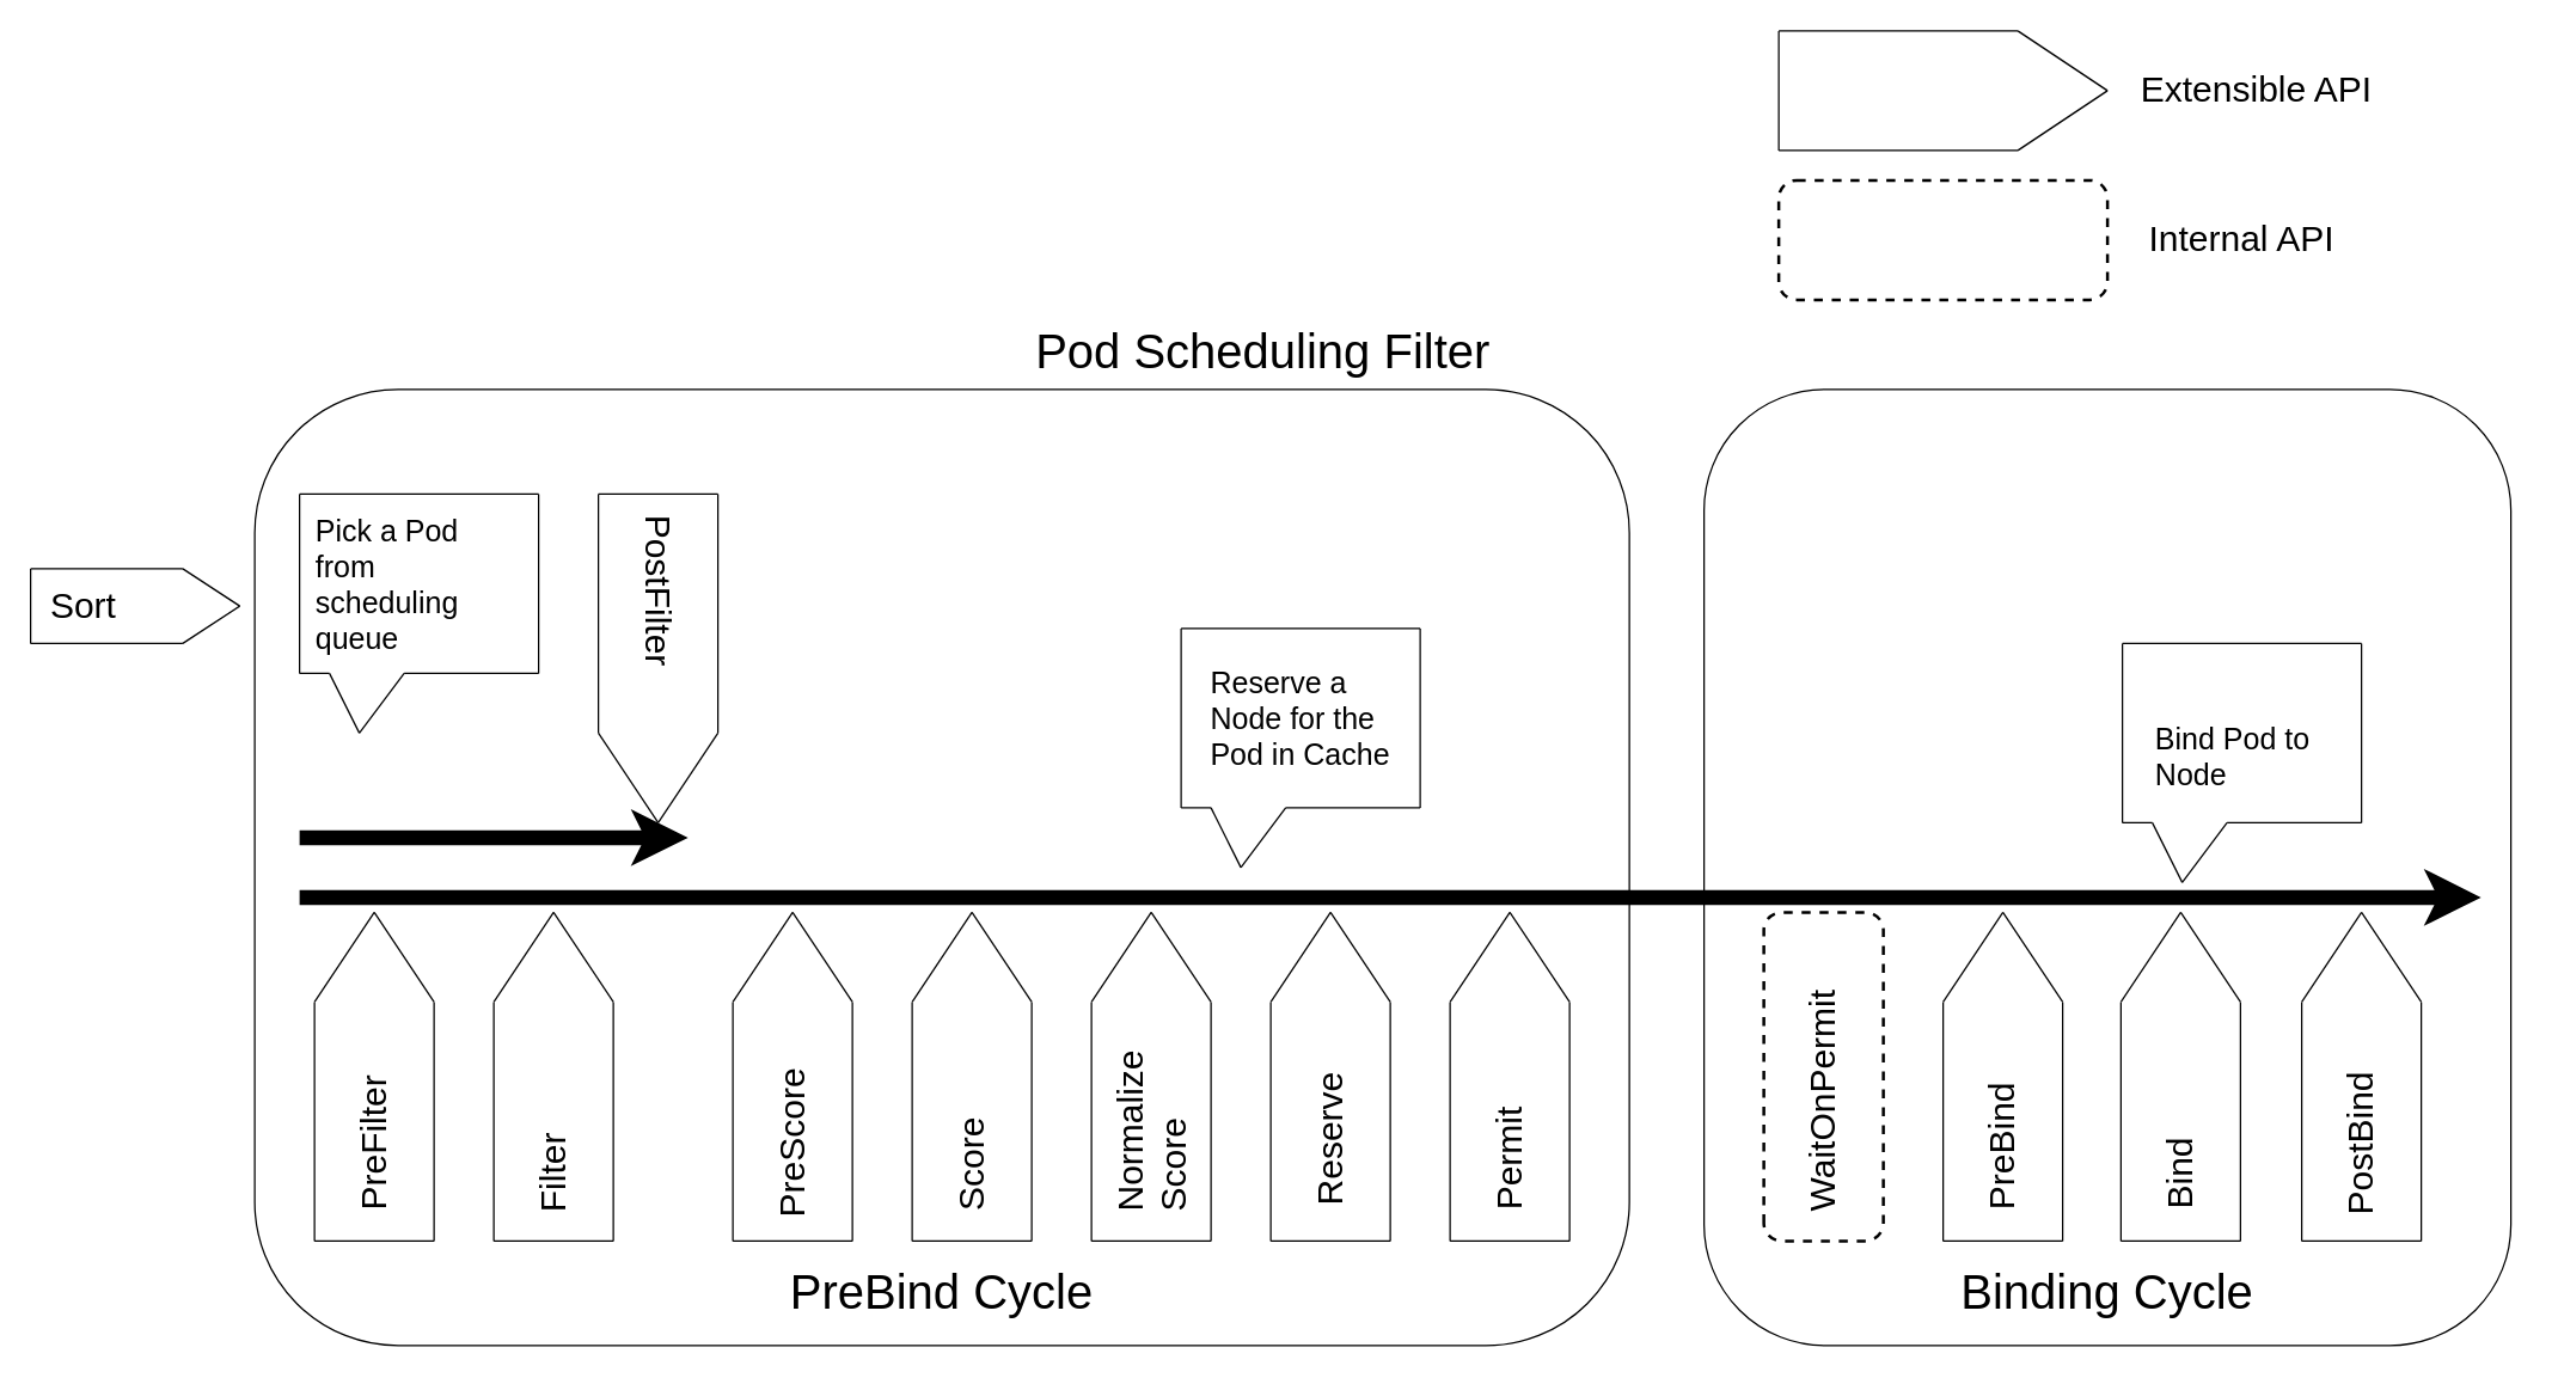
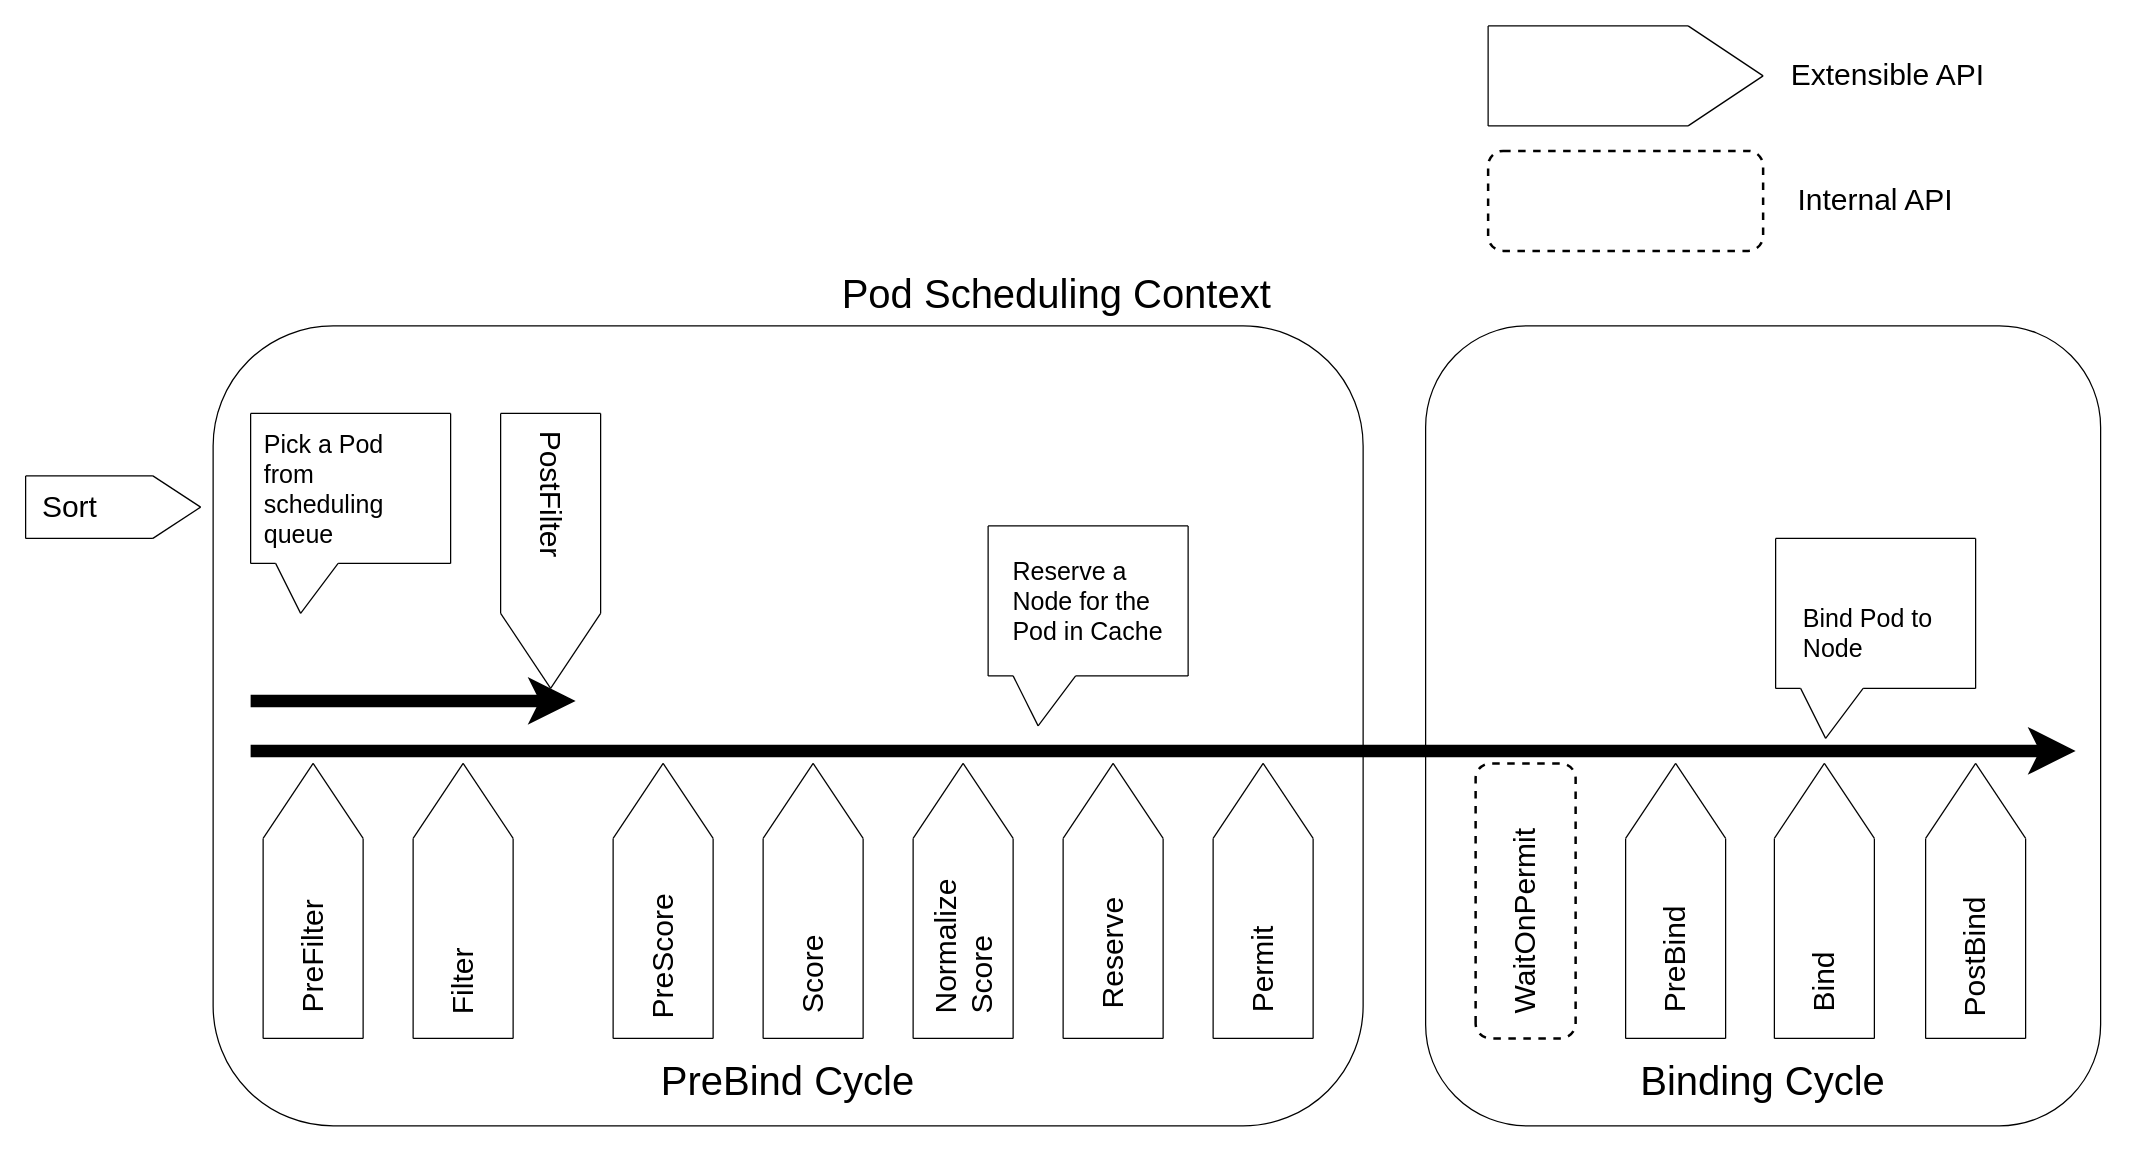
- <mxCell id="125" value="&lt;font style=&quot;font-size: 32px;&quot;&gt;Pod Scheduling Filter&lt;/font&gt;" style="text;html=1;strokeColor=none;fillColor=none;align=center;verticalAlign=middle;whiteSpace=wrap;rounded=0;" vertex="1" parent="2"><mxGeometry x="620" y="200" width="410" height="30" as="geometry" /></mxCell>
+ <mxCell id="125" value="&lt;font style=&quot;font-size: 32px;&quot;&gt;Pod Scheduling Context&lt;/font&gt;" style="text;html=1;strokeColor=none;fillColor=none;align=center;verticalAlign=middle;whiteSpace=wrap;rounded=0;" vertex="1" parent="2"><mxGeometry x="620" y="200" width="410" height="30" as="geometry" /></mxCell>
